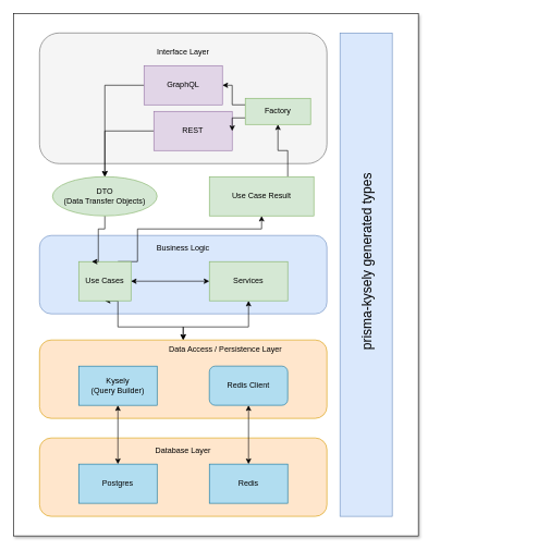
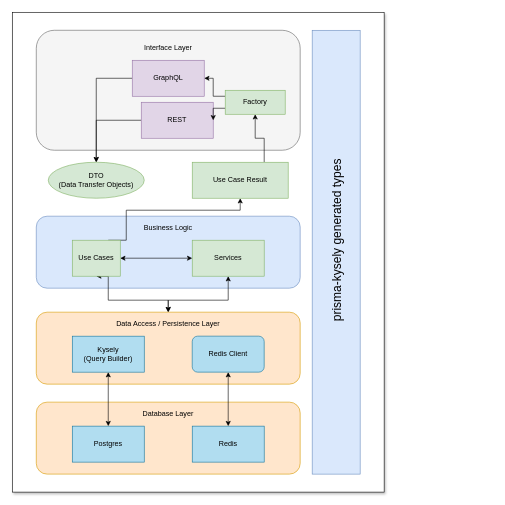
- <mxCell id="17" style="edgeStyle=orthogonalEdgeStyle;rounded=0;orthogonalLoop=1;jettySize=auto;html=1;exitX=0.5;exitY=1;exitDx=0;exitDy=0;entryX=0.25;entryY=0;entryDx=0;entryDy=0;" parent="1" source="18" target="13" edge="1"><mxGeometry relative="1" as="geometry"><Array as="points"><mxPoint x="160" y="350" /><mxPoint x="150" y="350" /></Array></mxGeometry></mxCell>
- <mxCell id="23" value="Data Access / Persistence Layer" style="text;html=1;strokeColor=none;fillColor=none;align=center;verticalAlign=middle;whiteSpace=wrap;rounded=0;" parent="1" vertex="1"><mxGeometry x="235" y="525" width="220" height="20" as="geometry" /></mxCell>
+ <mxCell id="23" value="Data Access / Persistence Layer" style="text;html=1;strokeColor=none;fillColor=none;align=center;verticalAlign=middle;whiteSpace=wrap;rounded=0;" parent="1" vertex="1"><mxGeometry x="170" y="530" width="220" height="20" as="geometry" /></mxCell>
